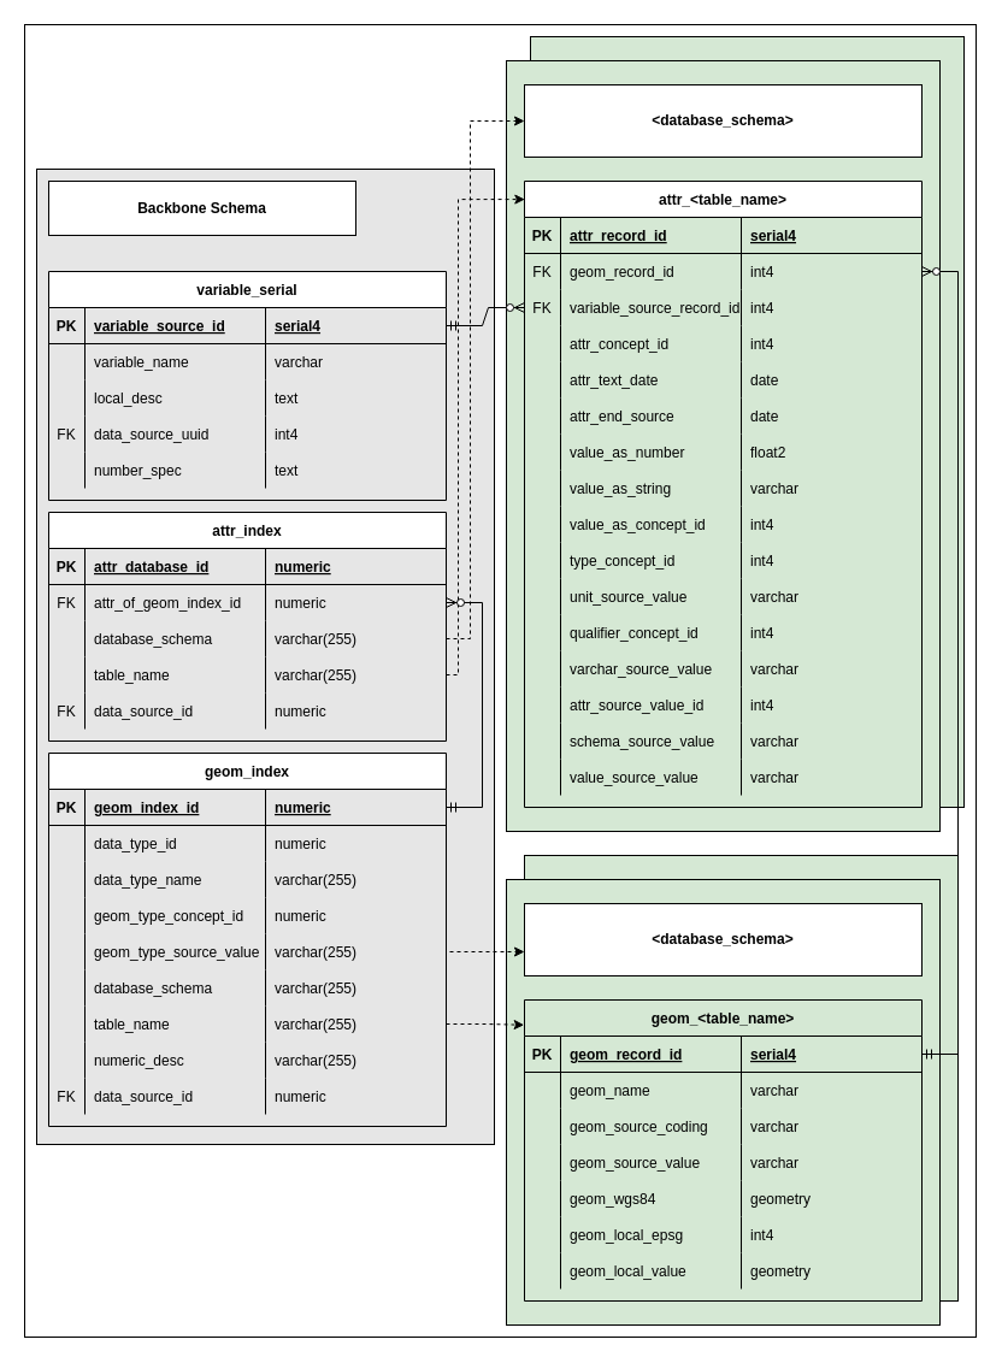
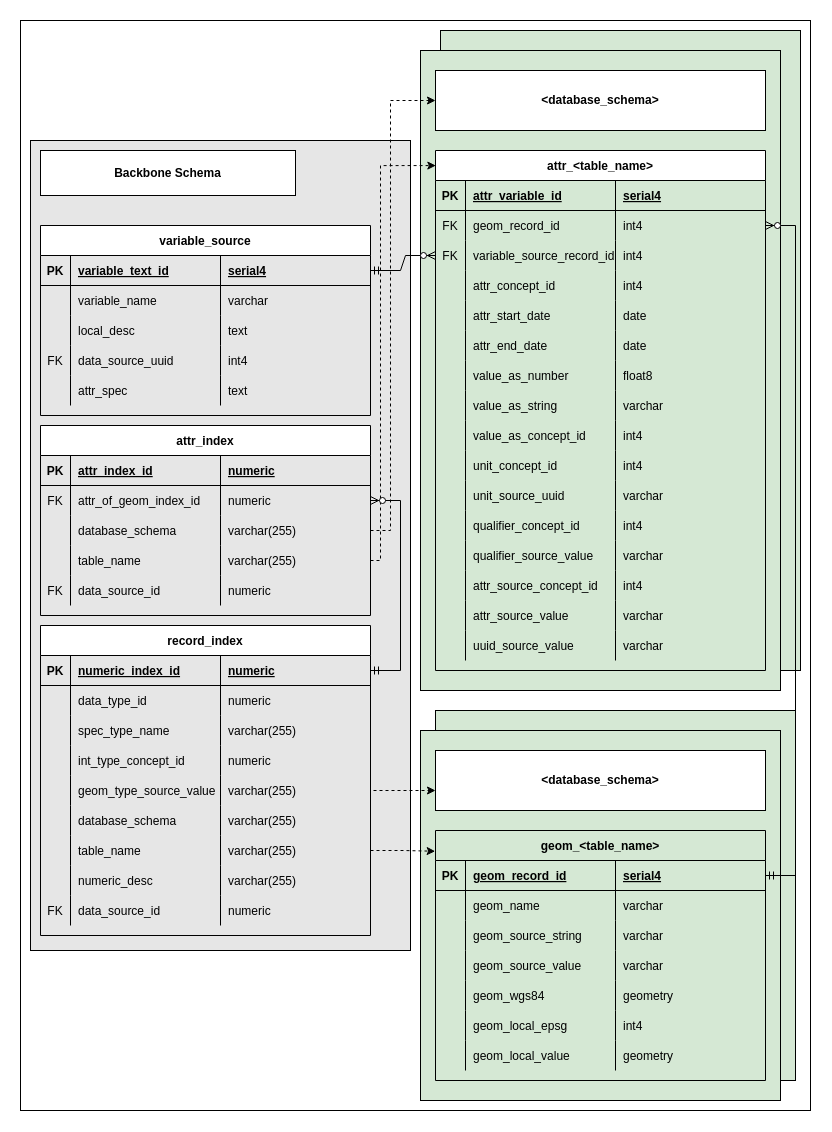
- <mxCell id="119" value="attr_record_id" style="shape=partialRectangle;connectable=0;fillColor=none;top=0;left=0;bottom=0;right=0;align=left;spacingLeft=6;fontStyle=5;overflow=hidden;" parent="117" vertex="1"><mxGeometry x="30" width="150" height="30" as="geometry"><mxRectangle width="150" height="30" as="alternateBounds" /></mxGeometry></mxCell>
+ <mxCell id="119" value="attr_variable_id" style="shape=partialRectangle;connectable=0;fillColor=none;top=0;left=0;bottom=0;right=0;align=left;spacingLeft=6;fontStyle=5;overflow=hidden;" parent="117" vertex="1"><mxGeometry x="30" width="150" height="30" as="geometry"><mxRectangle width="150" height="30" as="alternateBounds" /></mxGeometry></mxCell>
- <mxCell id="7" value="variable_serial" style="shape=table;startSize=30;container=1;collapsible=1;childLayout=tableLayout;fixedRows=1;rowLines=0;fontStyle=1;align=center;resizeLast=1;" parent="1" vertex="1"><mxGeometry x="40" y="225" width="330" height="190" as="geometry" /></mxCell>
+ <mxCell id="7" value="variable_source" style="shape=table;startSize=30;container=1;collapsible=1;childLayout=tableLayout;fixedRows=1;rowLines=0;fontStyle=1;align=center;resizeLast=1;" parent="1" vertex="1"><mxGeometry x="40" y="225" width="330" height="190" as="geometry" /></mxCell>
- <mxCell id="10" value="variable_source_id" style="shape=partialRectangle;connectable=0;fillColor=none;top=0;left=0;bottom=0;right=0;align=left;spacingLeft=6;fontStyle=5;overflow=hidden;" parent="8" vertex="1"><mxGeometry x="30" width="150" height="30" as="geometry"><mxRectangle width="150" height="30" as="alternateBounds" /></mxGeometry></mxCell>
+ <mxCell id="10" value="variable_text_id" style="shape=partialRectangle;connectable=0;fillColor=none;top=0;left=0;bottom=0;right=0;align=left;spacingLeft=6;fontStyle=5;overflow=hidden;" parent="8" vertex="1"><mxGeometry x="30" width="150" height="30" as="geometry"><mxRectangle width="150" height="30" as="alternateBounds" /></mxGeometry></mxCell>
- <mxCell id="135" value="attr_text_date" style="shape=partialRectangle;connectable=0;fillColor=none;top=0;left=0;bottom=0;right=0;align=left;spacingLeft=6;overflow=hidden;" parent="133" vertex="1"><mxGeometry x="30" width="150" height="30" as="geometry"><mxRectangle width="150" height="30" as="alternateBounds" /></mxGeometry></mxCell>
+ <mxCell id="135" value="attr_start_date" style="shape=partialRectangle;connectable=0;fillColor=none;top=0;left=0;bottom=0;right=0;align=left;spacingLeft=6;overflow=hidden;" parent="133" vertex="1"><mxGeometry x="30" width="150" height="30" as="geometry"><mxRectangle width="150" height="30" as="alternateBounds" /></mxGeometry></mxCell>
- <mxCell id="139" value="attr_end_source" style="shape=partialRectangle;connectable=0;fillColor=none;top=0;left=0;bottom=0;right=0;align=left;spacingLeft=6;overflow=hidden;" parent="137" vertex="1"><mxGeometry x="30" width="150" height="30" as="geometry"><mxRectangle width="150" height="30" as="alternateBounds" /></mxGeometry></mxCell>
+ <mxCell id="139" value="attr_end_date" style="shape=partialRectangle;connectable=0;fillColor=none;top=0;left=0;bottom=0;right=0;align=left;spacingLeft=6;overflow=hidden;" parent="137" vertex="1"><mxGeometry x="30" width="150" height="30" as="geometry"><mxRectangle width="150" height="30" as="alternateBounds" /></mxGeometry></mxCell>
- <mxCell id="144" value="float2" style="shape=partialRectangle;connectable=0;fillColor=none;top=0;left=0;bottom=0;right=0;align=left;spacingLeft=6;overflow=hidden;" parent="141" vertex="1"><mxGeometry x="180" width="150" height="30" as="geometry"><mxRectangle width="150" height="30" as="alternateBounds" /></mxGeometry></mxCell>
+ <mxCell id="144" value="float8" style="shape=partialRectangle;connectable=0;fillColor=none;top=0;left=0;bottom=0;right=0;align=left;spacingLeft=6;overflow=hidden;" parent="141" vertex="1"><mxGeometry x="180" width="150" height="30" as="geometry"><mxRectangle width="150" height="30" as="alternateBounds" /></mxGeometry></mxCell>
- <mxCell id="26" value="number_spec" style="shape=partialRectangle;connectable=0;fillColor=none;top=0;left=0;bottom=0;right=0;align=left;spacingLeft=6;overflow=hidden;" parent="24" vertex="1"><mxGeometry x="30" width="150" height="30" as="geometry"><mxRectangle width="150" height="30" as="alternateBounds" /></mxGeometry></mxCell>
+ <mxCell id="26" value="attr_spec" style="shape=partialRectangle;connectable=0;fillColor=none;top=0;left=0;bottom=0;right=0;align=left;spacingLeft=6;overflow=hidden;" parent="24" vertex="1"><mxGeometry x="30" width="150" height="30" as="geometry"><mxRectangle width="150" height="30" as="alternateBounds" /></mxGeometry></mxCell>
- <mxCell id="155" value="type_concept_id" style="shape=partialRectangle;connectable=0;fillColor=none;top=0;left=0;bottom=0;right=0;align=left;spacingLeft=6;overflow=hidden;" parent="153" vertex="1"><mxGeometry x="30" width="150" height="30" as="geometry"><mxRectangle width="150" height="30" as="alternateBounds" /></mxGeometry></mxCell>
+ <mxCell id="155" value="unit_concept_id" style="shape=partialRectangle;connectable=0;fillColor=none;top=0;left=0;bottom=0;right=0;align=left;spacingLeft=6;overflow=hidden;" parent="153" vertex="1"><mxGeometry x="30" width="150" height="30" as="geometry"><mxRectangle width="150" height="30" as="alternateBounds" /></mxGeometry></mxCell>
- <mxCell id="31" value="attr_database_id" style="shape=partialRectangle;connectable=0;fillColor=none;top=0;left=0;bottom=0;right=0;align=left;spacingLeft=6;fontStyle=5;overflow=hidden;" parent="29" vertex="1"><mxGeometry x="30" width="150" height="30" as="geometry"><mxRectangle width="150" height="30" as="alternateBounds" /></mxGeometry></mxCell>
+ <mxCell id="31" value="attr_index_id" style="shape=partialRectangle;connectable=0;fillColor=none;top=0;left=0;bottom=0;right=0;align=left;spacingLeft=6;fontStyle=5;overflow=hidden;" parent="29" vertex="1"><mxGeometry x="30" width="150" height="30" as="geometry"><mxRectangle width="150" height="30" as="alternateBounds" /></mxGeometry></mxCell>
- <mxCell id="159" value="unit_source_value" style="shape=partialRectangle;connectable=0;fillColor=none;top=0;left=0;bottom=0;right=0;align=left;spacingLeft=6;overflow=hidden;" parent="157" vertex="1"><mxGeometry x="30" width="150" height="30" as="geometry"><mxRectangle width="150" height="30" as="alternateBounds" /></mxGeometry></mxCell>
+ <mxCell id="159" value="unit_source_uuid" style="shape=partialRectangle;connectable=0;fillColor=none;top=0;left=0;bottom=0;right=0;align=left;spacingLeft=6;overflow=hidden;" parent="157" vertex="1"><mxGeometry x="30" width="150" height="30" as="geometry"><mxRectangle width="150" height="30" as="alternateBounds" /></mxGeometry></mxCell>
- <mxCell id="167" value="varchar_source_value" style="shape=partialRectangle;connectable=0;fillColor=none;top=0;left=0;bottom=0;right=0;align=left;spacingLeft=6;overflow=hidden;" parent="165" vertex="1"><mxGeometry x="30" width="150" height="30" as="geometry"><mxRectangle width="150" height="30" as="alternateBounds" /></mxGeometry></mxCell>
+ <mxCell id="167" value="qualifier_source_value" style="shape=partialRectangle;connectable=0;fillColor=none;top=0;left=0;bottom=0;right=0;align=left;spacingLeft=6;overflow=hidden;" parent="165" vertex="1"><mxGeometry x="30" width="150" height="30" as="geometry"><mxRectangle width="150" height="30" as="alternateBounds" /></mxGeometry></mxCell>
- <mxCell id="171" value="attr_source_value_id" style="shape=partialRectangle;connectable=0;fillColor=none;top=0;left=0;bottom=0;right=0;align=left;spacingLeft=6;overflow=hidden;" parent="169" vertex="1"><mxGeometry x="30" width="150" height="30" as="geometry"><mxRectangle width="150" height="30" as="alternateBounds" /></mxGeometry></mxCell>
+ <mxCell id="171" value="attr_source_concept_id" style="shape=partialRectangle;connectable=0;fillColor=none;top=0;left=0;bottom=0;right=0;align=left;spacingLeft=6;overflow=hidden;" parent="169" vertex="1"><mxGeometry x="30" width="150" height="30" as="geometry"><mxRectangle width="150" height="30" as="alternateBounds" /></mxGeometry></mxCell>
- <mxCell id="175" value="schema_source_value" style="shape=partialRectangle;connectable=0;fillColor=none;top=0;left=0;bottom=0;right=0;align=left;spacingLeft=6;overflow=hidden;" parent="173" vertex="1"><mxGeometry x="30" width="150" height="30" as="geometry"><mxRectangle width="150" height="30" as="alternateBounds" /></mxGeometry></mxCell>
+ <mxCell id="175" value="attr_source_value" style="shape=partialRectangle;connectable=0;fillColor=none;top=0;left=0;bottom=0;right=0;align=left;spacingLeft=6;overflow=hidden;" parent="173" vertex="1"><mxGeometry x="30" width="150" height="30" as="geometry"><mxRectangle width="150" height="30" as="alternateBounds" /></mxGeometry></mxCell>
- <mxCell id="49" value="geom_index" style="shape=table;startSize=30;container=1;collapsible=1;childLayout=tableLayout;fixedRows=1;rowLines=0;fontStyle=1;align=center;resizeLast=1;" parent="1" vertex="1"><mxGeometry x="40" y="625" width="330" height="310" as="geometry" /></mxCell>
+ <mxCell id="49" value="record_index" style="shape=table;startSize=30;container=1;collapsible=1;childLayout=tableLayout;fixedRows=1;rowLines=0;fontStyle=1;align=center;resizeLast=1;" parent="1" vertex="1"><mxGeometry x="40" y="625" width="330" height="310" as="geometry" /></mxCell>
- <mxCell id="179" value="value_source_value" style="shape=partialRectangle;connectable=0;fillColor=none;top=0;left=0;bottom=0;right=0;align=left;spacingLeft=6;overflow=hidden;" parent="177" vertex="1"><mxGeometry x="30" width="150" height="30" as="geometry"><mxRectangle width="150" height="30" as="alternateBounds" /></mxGeometry></mxCell>
+ <mxCell id="179" value="uuid_source_value" style="shape=partialRectangle;connectable=0;fillColor=none;top=0;left=0;bottom=0;right=0;align=left;spacingLeft=6;overflow=hidden;" parent="177" vertex="1"><mxGeometry x="30" width="150" height="30" as="geometry"><mxRectangle width="150" height="30" as="alternateBounds" /></mxGeometry></mxCell>
- <mxCell id="52" value="geom_index_id" style="shape=partialRectangle;connectable=0;fillColor=none;top=0;left=0;bottom=0;right=0;align=left;spacingLeft=6;fontStyle=5;overflow=hidden;" parent="50" vertex="1"><mxGeometry x="30" width="150" height="30" as="geometry"><mxRectangle width="150" height="30" as="alternateBounds" /></mxGeometry></mxCell>
+ <mxCell id="52" value="numeric_index_id" style="shape=partialRectangle;connectable=0;fillColor=none;top=0;left=0;bottom=0;right=0;align=left;spacingLeft=6;fontStyle=5;overflow=hidden;" parent="50" vertex="1"><mxGeometry x="30" width="150" height="30" as="geometry"><mxRectangle width="150" height="30" as="alternateBounds" /></mxGeometry></mxCell>
- <mxCell id="60" value="data_type_name" style="shape=partialRectangle;connectable=0;fillColor=none;top=0;left=0;bottom=0;right=0;align=left;spacingLeft=6;overflow=hidden;" parent="58" vertex="1"><mxGeometry x="30" width="150" height="30" as="geometry"><mxRectangle width="150" height="30" as="alternateBounds" /></mxGeometry></mxCell>
+ <mxCell id="60" value="spec_type_name" style="shape=partialRectangle;connectable=0;fillColor=none;top=0;left=0;bottom=0;right=0;align=left;spacingLeft=6;overflow=hidden;" parent="58" vertex="1"><mxGeometry x="30" width="150" height="30" as="geometry"><mxRectangle width="150" height="30" as="alternateBounds" /></mxGeometry></mxCell>
- <mxCell id="64" value="geom_type_concept_id" style="shape=partialRectangle;connectable=0;fillColor=none;top=0;left=0;bottom=0;right=0;align=left;spacingLeft=6;overflow=hidden;" parent="62" vertex="1"><mxGeometry x="30" width="150" height="30" as="geometry"><mxRectangle width="150" height="30" as="alternateBounds" /></mxGeometry></mxCell>
+ <mxCell id="64" value="int_type_concept_id" style="shape=partialRectangle;connectable=0;fillColor=none;top=0;left=0;bottom=0;right=0;align=left;spacingLeft=6;overflow=hidden;" parent="62" vertex="1"><mxGeometry x="30" width="150" height="30" as="geometry"><mxRectangle width="150" height="30" as="alternateBounds" /></mxGeometry></mxCell>
- <mxCell id="98" value="geom_source_coding" style="shape=partialRectangle;connectable=0;fillColor=none;top=0;left=0;bottom=0;right=0;align=left;spacingLeft=6;overflow=hidden;" parent="96" vertex="1"><mxGeometry x="30" width="150" height="30" as="geometry"><mxRectangle width="150" height="30" as="alternateBounds" /></mxGeometry></mxCell>
+ <mxCell id="98" value="geom_source_string" style="shape=partialRectangle;connectable=0;fillColor=none;top=0;left=0;bottom=0;right=0;align=left;spacingLeft=6;overflow=hidden;" parent="96" vertex="1"><mxGeometry x="30" width="150" height="30" as="geometry"><mxRectangle width="150" height="30" as="alternateBounds" /></mxGeometry></mxCell>
